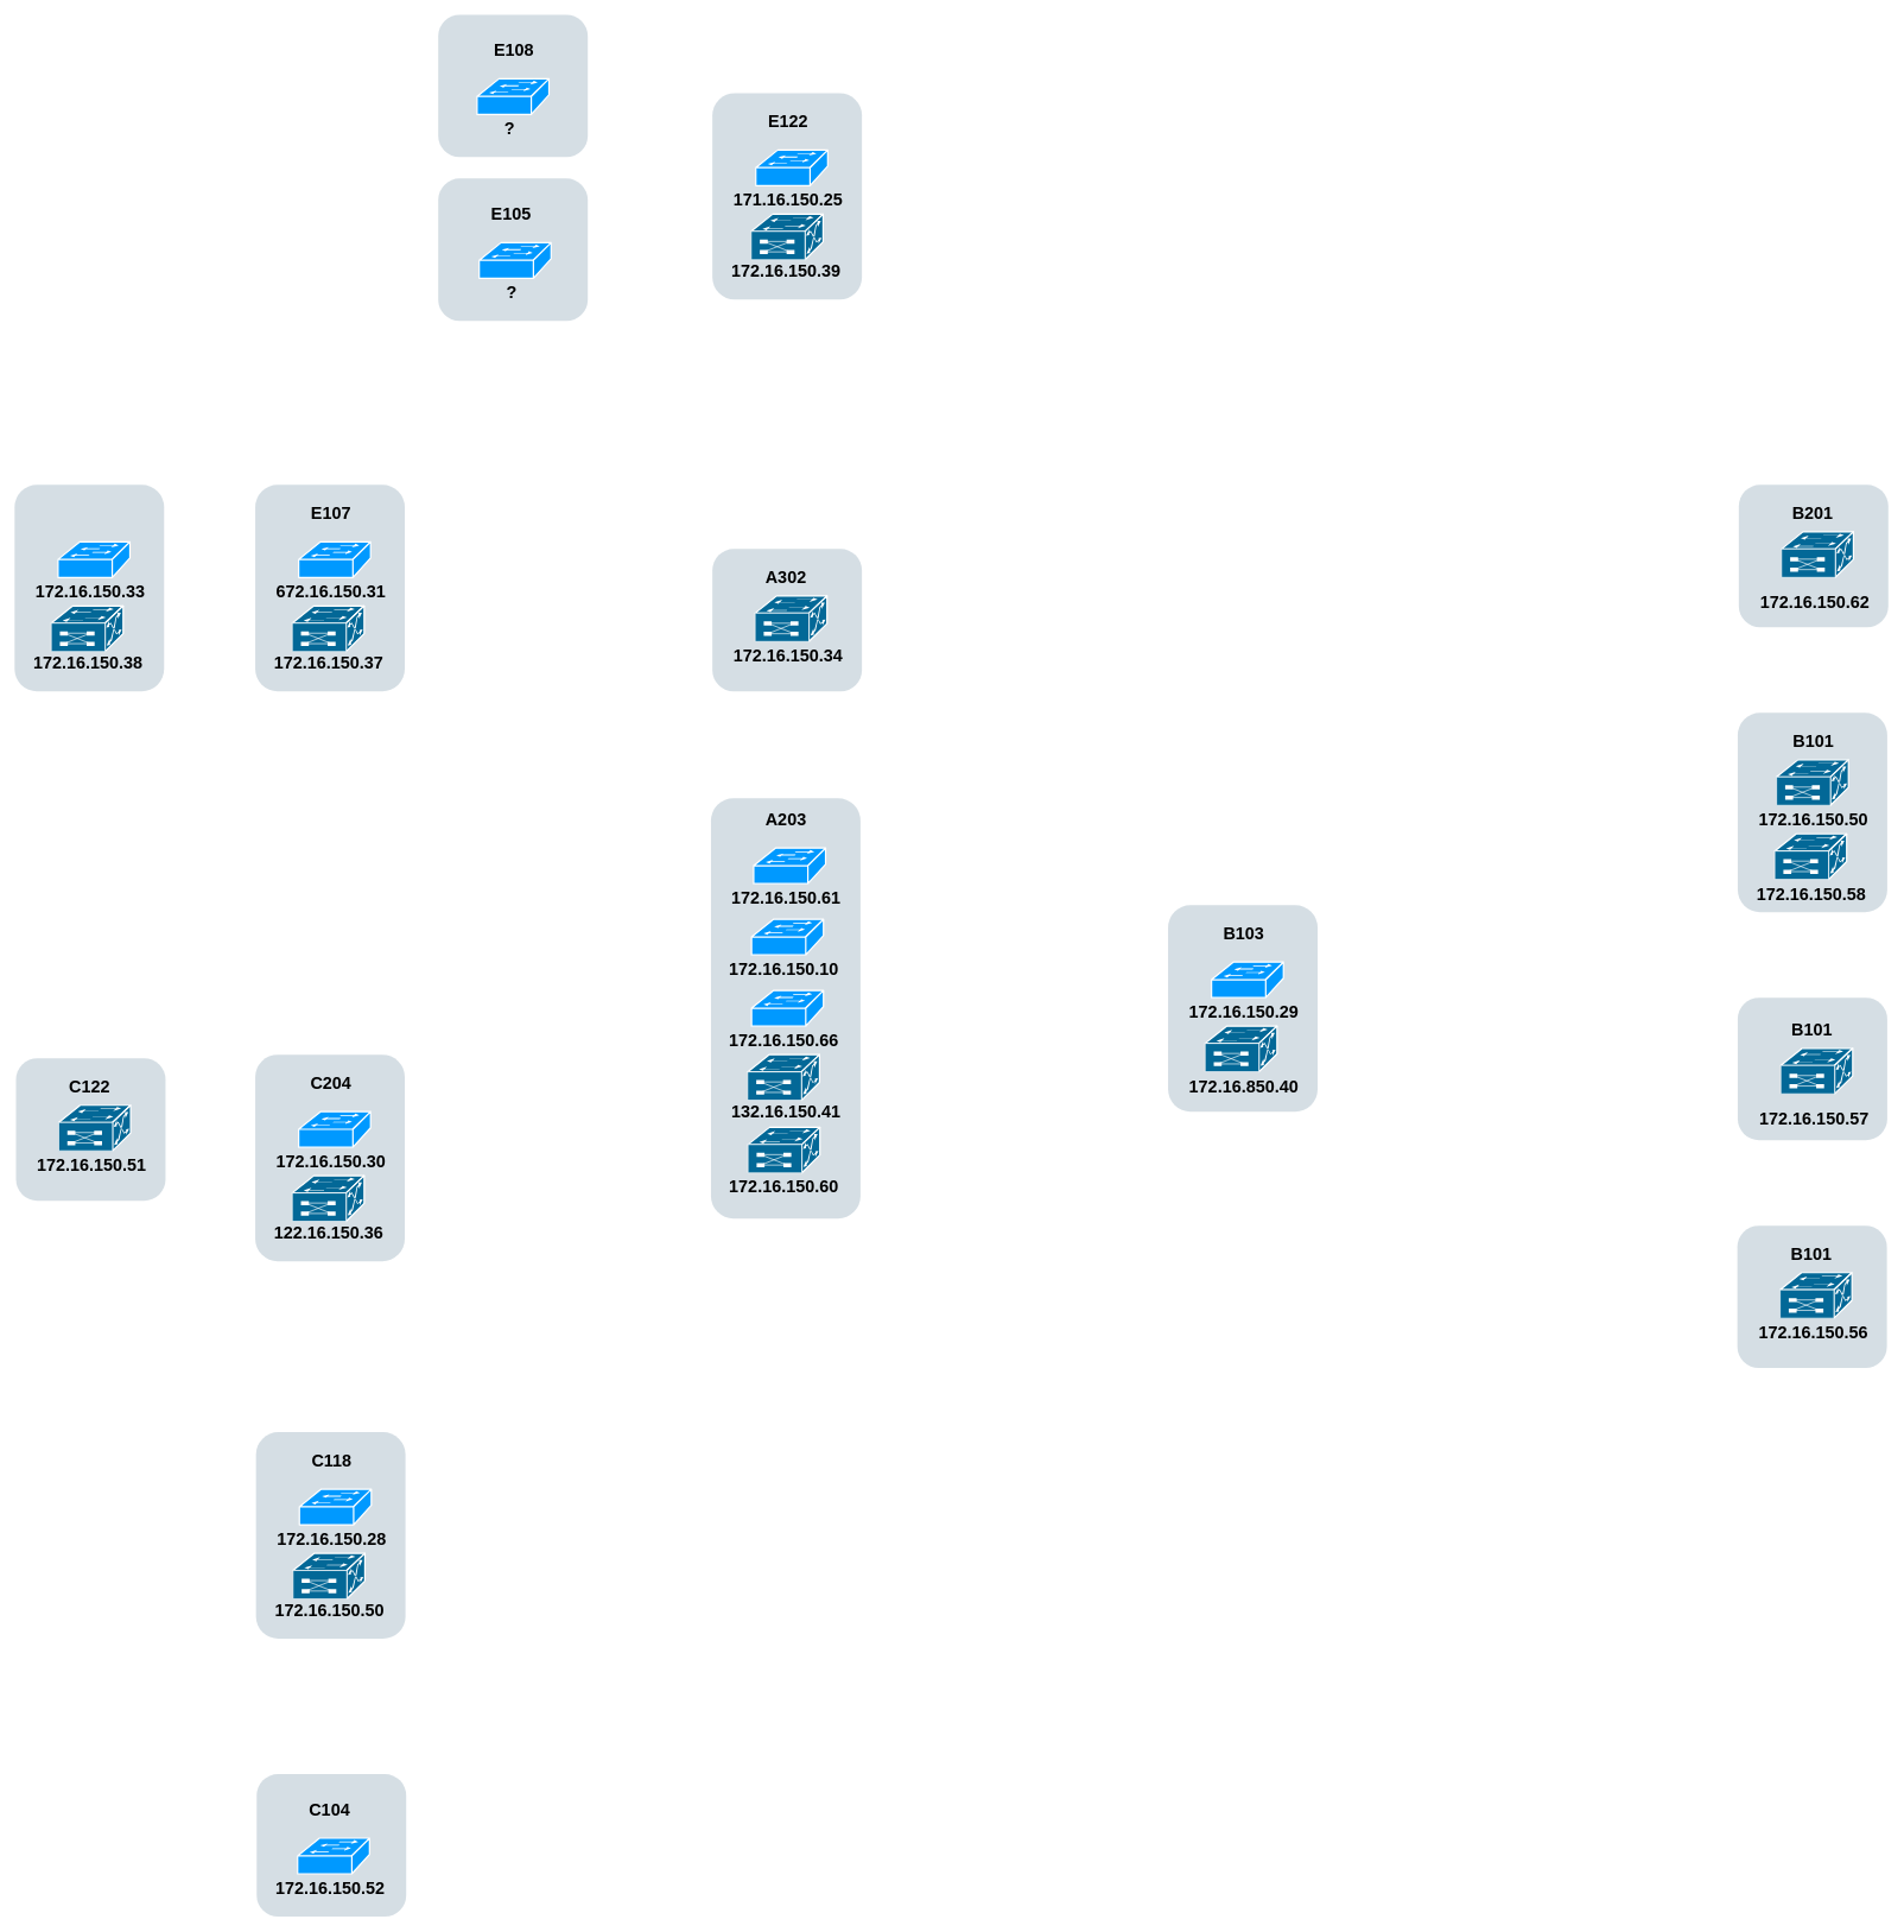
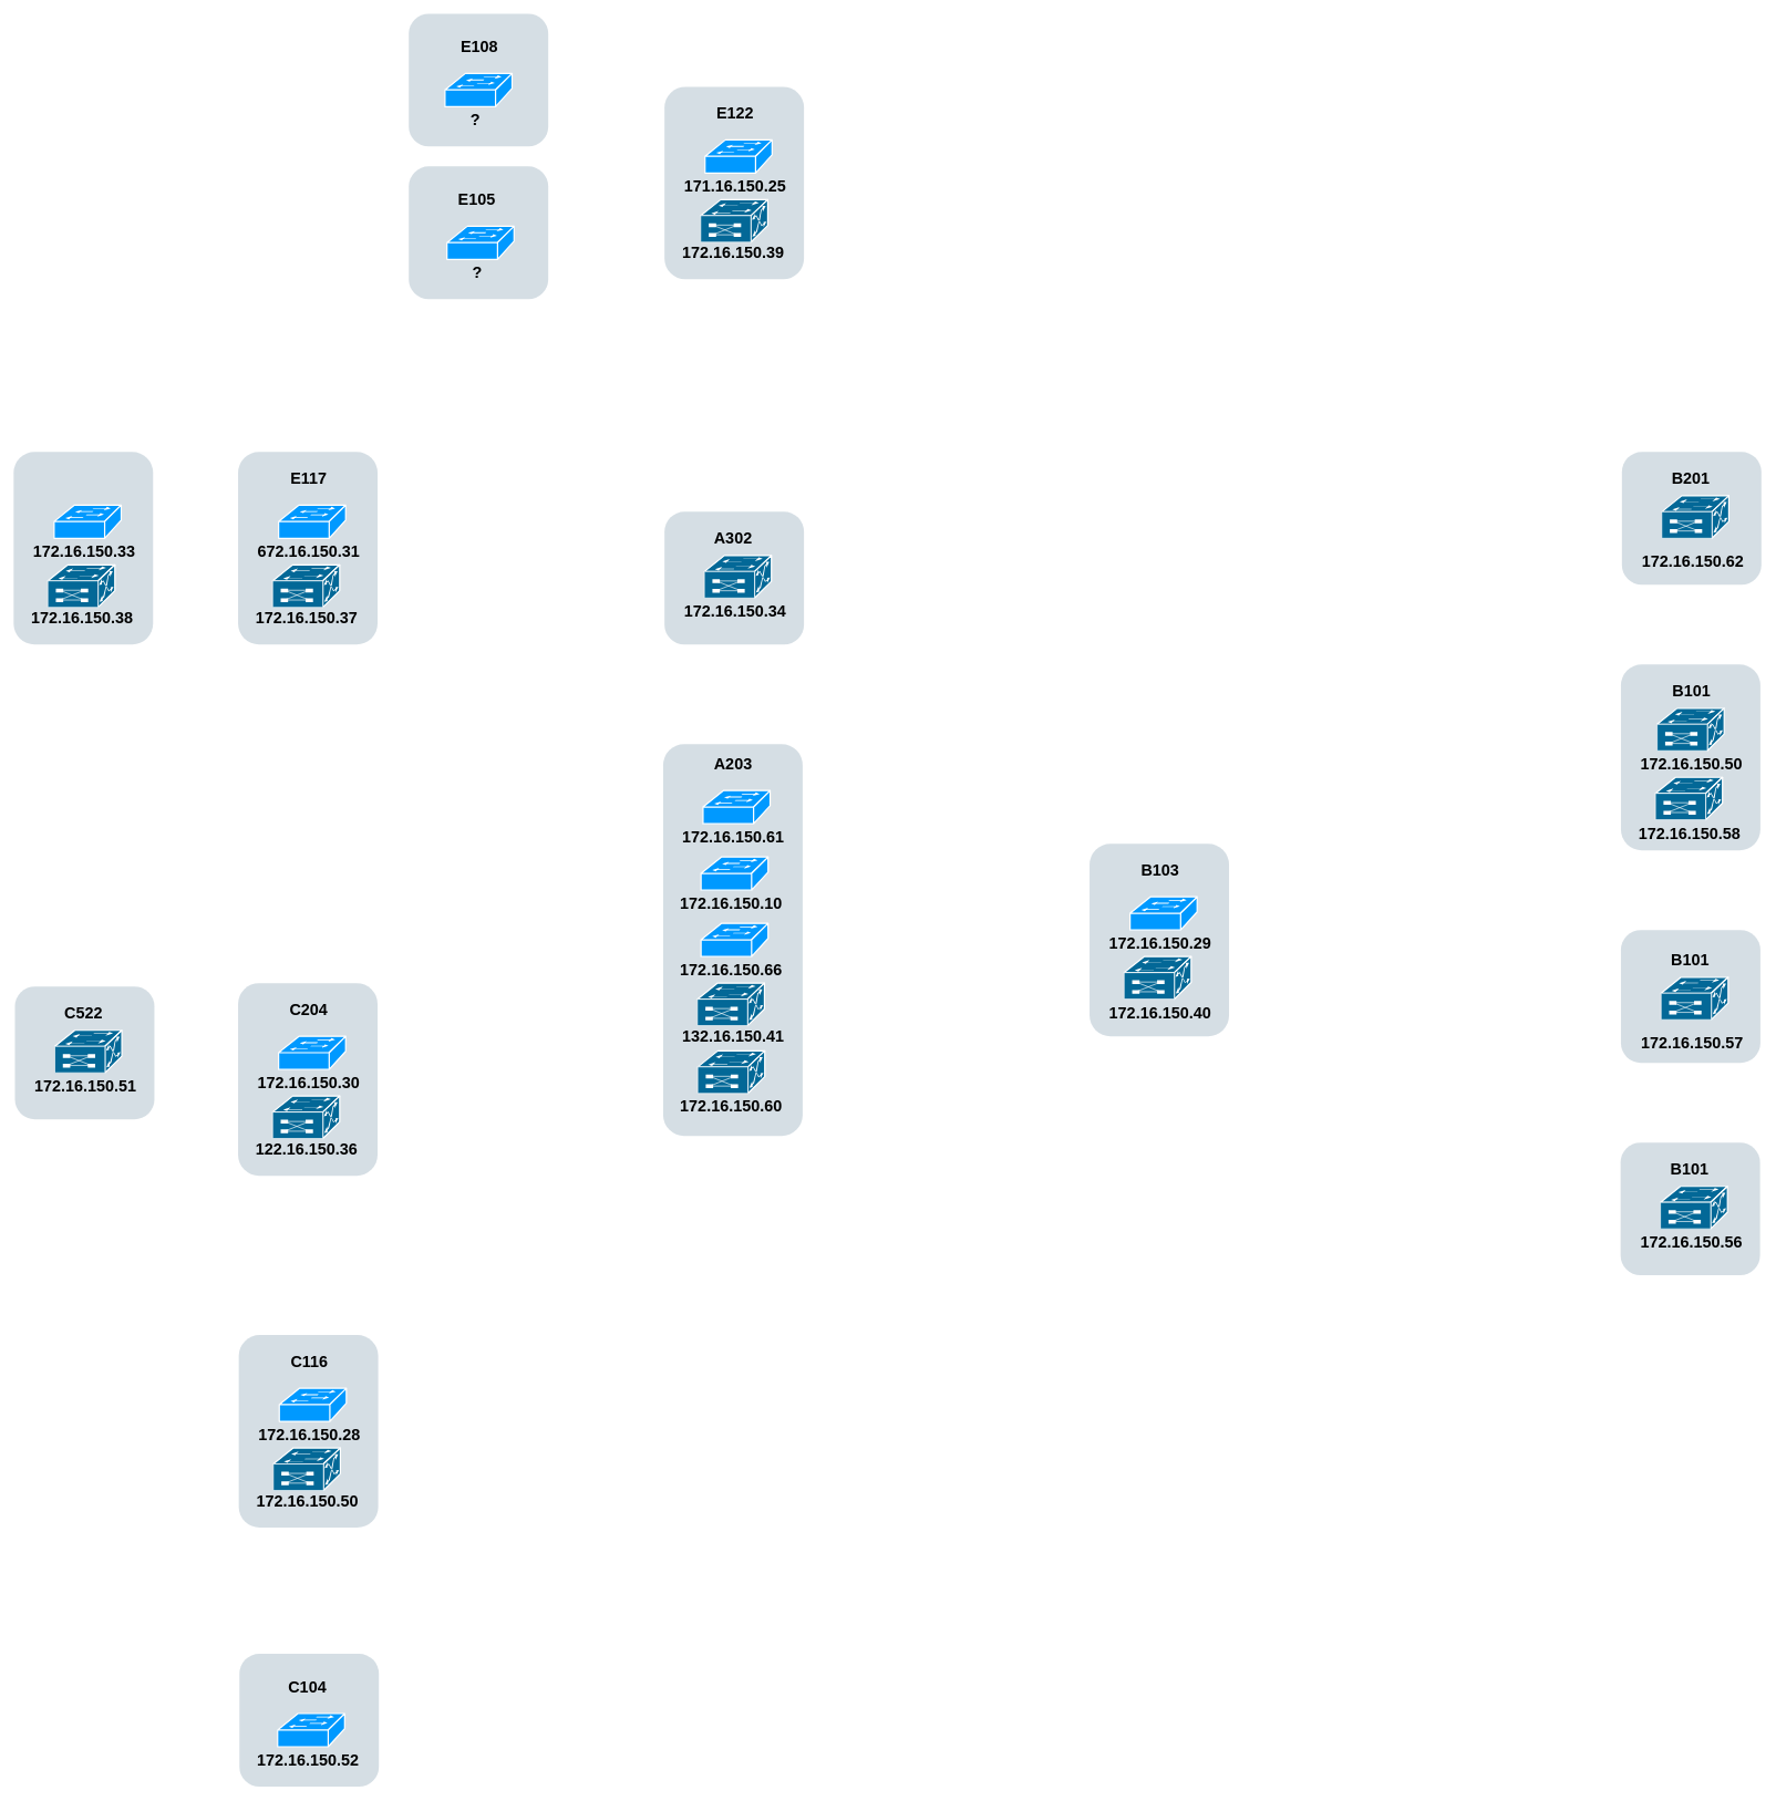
- <mxCell id="34" value="E107" style="text;strokeColor=none;fillColor=none;html=1;fontSize=24;fontStyle=1;verticalAlign=middle;align=center;" vertex="1" parent="1"><mxGeometry x="414" y="700" width="100" height="40" as="geometry" /></mxCell>
+ <mxCell id="34" value="E117" style="text;strokeColor=none;fillColor=none;html=1;fontSize=24;fontStyle=1;verticalAlign=middle;align=center;" vertex="1" parent="1"><mxGeometry x="414" y="700" width="100" height="40" as="geometry" /></mxCell>
- <mxCell id="51" value="C122" style="text;strokeColor=none;fillColor=none;html=1;fontSize=24;fontStyle=1;verticalAlign=middle;align=center;" vertex="1" parent="1"><mxGeometry x="75" y="1505" width="100" height="40" as="geometry" /></mxCell>
+ <mxCell id="51" value="C522" style="text;strokeColor=none;fillColor=none;html=1;fontSize=24;fontStyle=1;verticalAlign=middle;align=center;" vertex="1" parent="1"><mxGeometry x="75" y="1505" width="100" height="40" as="geometry" /></mxCell>
- <mxCell id="66" value="172.16.850.40" style="text;strokeColor=none;fillColor=none;html=1;fontSize=24;fontStyle=1;verticalAlign=top;align=center;horizontal=1;" vertex="1" parent="1"><mxGeometry x="1696" y="1504" width="100" height="40" as="geometry" /></mxCell>
+ <mxCell id="66" value="172.16.150.40" style="text;strokeColor=none;fillColor=none;html=1;fontSize=24;fontStyle=1;verticalAlign=top;align=center;horizontal=1;" vertex="1" parent="1"><mxGeometry x="1696" y="1504" width="100" height="40" as="geometry" /></mxCell>
- <mxCell id="57" value="C118" style="text;strokeColor=none;fillColor=none;html=1;fontSize=24;fontStyle=1;verticalAlign=middle;align=center;" vertex="1" parent="1"><mxGeometry x="415" y="2030" width="100" height="40" as="geometry" /></mxCell>
+ <mxCell id="57" value="C116" style="text;strokeColor=none;fillColor=none;html=1;fontSize=24;fontStyle=1;verticalAlign=middle;align=center;" vertex="1" parent="1"><mxGeometry x="415" y="2030" width="100" height="40" as="geometry" /></mxCell>
